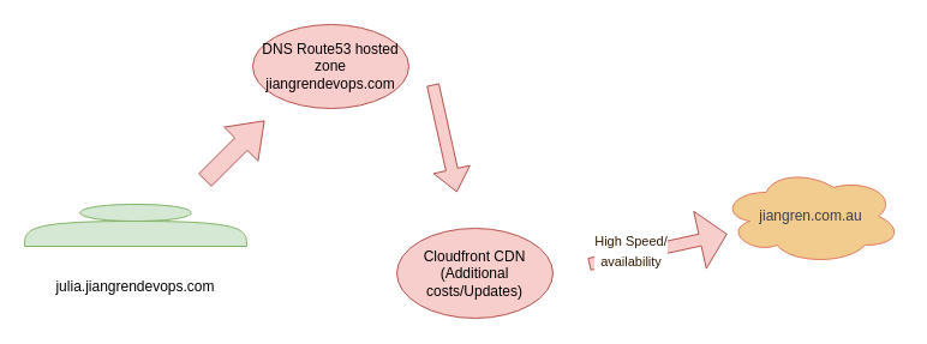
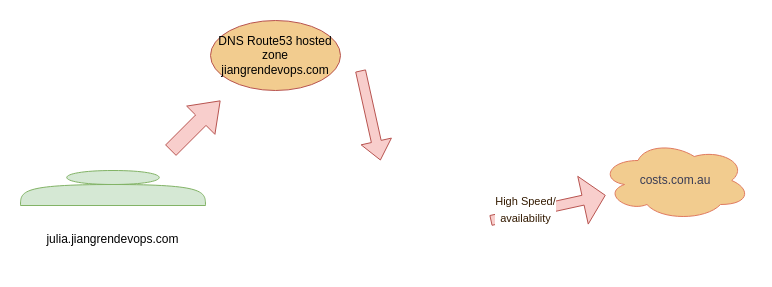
- <mxCell id="5" value="DNS Route53 hosted zone&lt;br&gt;jiangrendevops.com" style="ellipse;whiteSpace=wrap;html=1;fillColor=#f8cecc;strokeColor=#b85450;" vertex="1" parent="1"><mxGeometry x="210" y="20" width="130" height="70" as="geometry" /></mxCell>
+ <mxCell id="5" value="DNS Route53 hosted zone&lt;br&gt;jiangrendevops.com" style="ellipse;whiteSpace=wrap;html=1;fillColor=#f2cc8f;strokeColor=#b85450;" vertex="1" parent="1"><mxGeometry x="210" y="20" width="130" height="70" as="geometry" /></mxCell>
- <mxCell id="2" value="jiangren.com.au" style="ellipse;shape=cloud;whiteSpace=wrap;html=1;labelBackgroundColor=none;rounded=0;fillColor=#F2CC8F;strokeColor=#E07A5F;fontColor=#393C56;" vertex="1" parent="1"><mxGeometry x="600" y="140" width="150" height="80" as="geometry" /></mxCell>
+ <mxCell id="2" value="costs.com.au" style="ellipse;shape=cloud;whiteSpace=wrap;html=1;labelBackgroundColor=none;rounded=0;fillColor=#F2CC8F;strokeColor=#E07A5F;fontColor=#393C56;" vertex="1" parent="1"><mxGeometry x="600" y="140" width="150" height="80" as="geometry" /></mxCell>
- <mxCell id="3" value="Cloudfront CDN&lt;br&gt;(Additional costs/Updates)" style="ellipse;whiteSpace=wrap;html=1;fillColor=#f8cecc;strokeColor=#b85450;direction=south;" vertex="1" parent="1"><mxGeometry x="330" y="190" width="130" height="75" as="geometry" /></mxCell>
